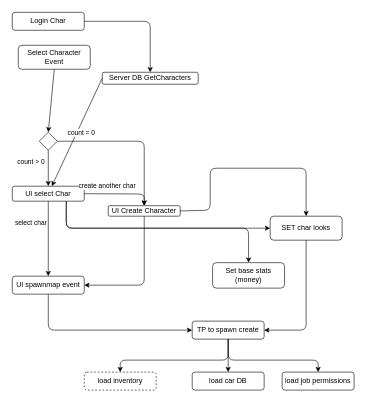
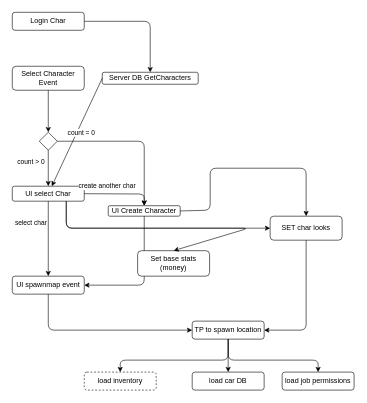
- <mxCell id="5" value="Select Character Event" style="rounded=1;whiteSpace=wrap;html=1;" vertex="1" parent="1"><mxGeometry x="30" y="75" width="120" height="40" as="geometry" /></mxCell>
+ <mxCell id="5" value="Select Character Event" style="rounded=1;whiteSpace=wrap;html=1;" vertex="1" parent="1"><mxGeometry x="20" y="110" width="120" height="40" as="geometry" /></mxCell>
- <mxCell id="27" value="Set base stats (money)" style="rounded=1;whiteSpace=wrap;html=1;" vertex="1" parent="1"><mxGeometry x="354" y="437.5" width="120" height="42.5" as="geometry" /></mxCell>
+ <mxCell id="27" value="Set base stats (money)" style="rounded=1;whiteSpace=wrap;html=1;" vertex="1" parent="1"><mxGeometry x="229" y="417.5" width="120" height="42.5" as="geometry" /></mxCell>
- <mxCell id="21" value="TP to spawn create" style="rounded=1;whiteSpace=wrap;html=1;" vertex="1" parent="1"><mxGeometry x="320" y="535" width="120" height="30" as="geometry" /></mxCell>
+ <mxCell id="21" value="TP to spawn location" style="rounded=1;whiteSpace=wrap;html=1;" vertex="1" parent="1"><mxGeometry x="320" y="535" width="120" height="30" as="geometry" /></mxCell>
